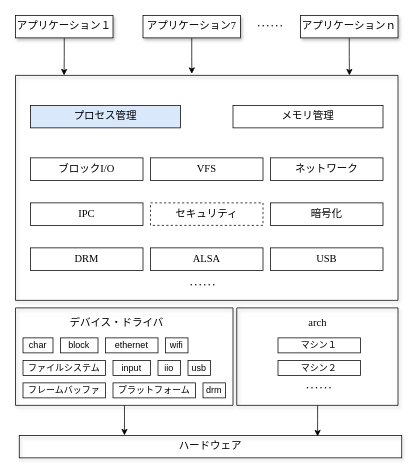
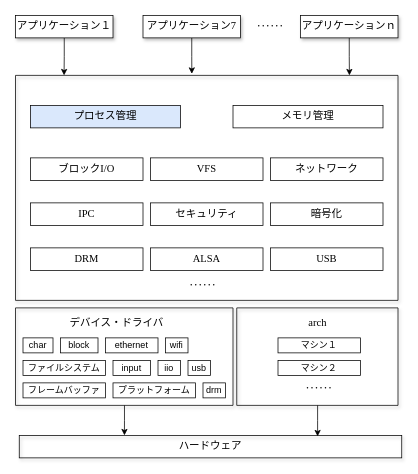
- <mxCell id="15" value="&lt;font face=&quot;ヒラギノ角ゴ Pro W5&quot;&gt;&lt;span style=&quot;font-size: 14px&quot;&gt;セキュリティ&lt;/span&gt;&lt;/font&gt;" style="rounded=0;whiteSpace=wrap;html=1;shadow=0;dashed=1;" vertex="1" parent="1"><mxGeometry x="200" y="270" width="150" height="30" as="geometry" /></mxCell>
+ <mxCell id="15" value="&lt;font face=&quot;ヒラギノ角ゴ Pro W5&quot;&gt;&lt;span style=&quot;font-size: 14px&quot;&gt;セキュリティ&lt;/span&gt;&lt;/font&gt;" style="rounded=0;whiteSpace=wrap;html=1;shadow=0;" vertex="1" parent="1"><mxGeometry x="200" y="270" width="150" height="30" as="geometry" /></mxCell>
